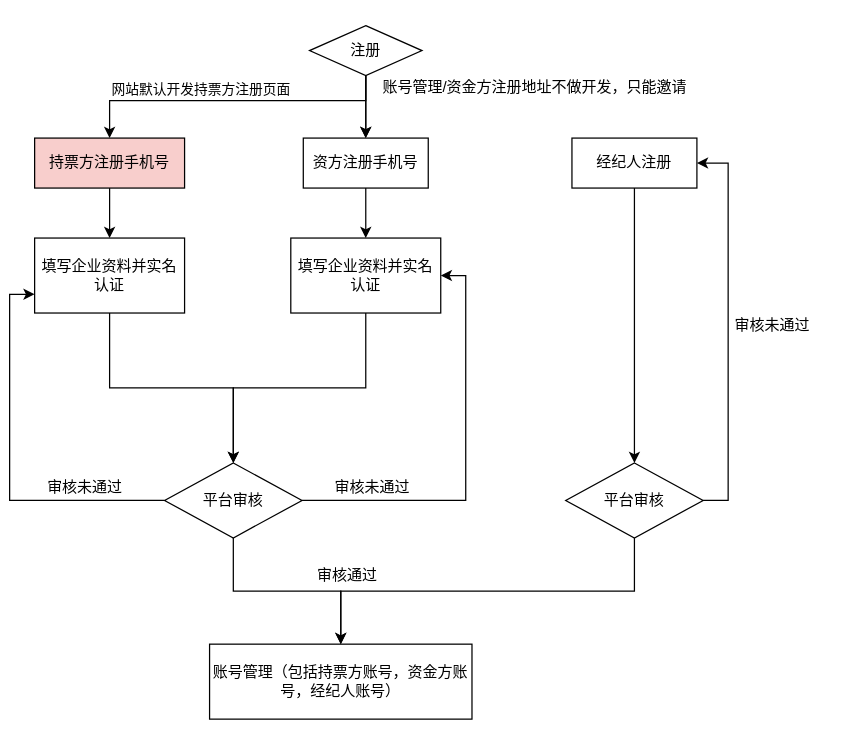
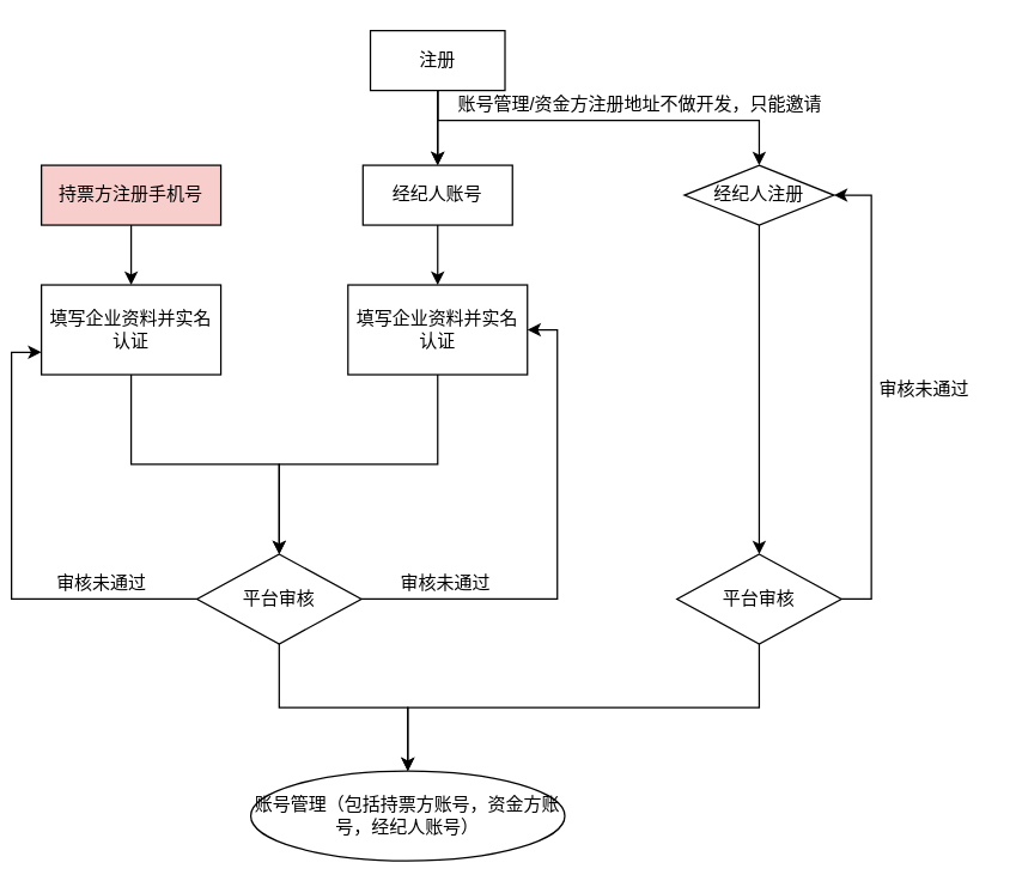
- <mxCell id="7" value="注册" style="rhombus;whiteSpace=wrap;html=1;" vertex="1" parent="1"><mxGeometry x="240" y="20" width="90" height="40" as="geometry" /></mxCell>
+ <mxCell id="7" value="注册" style="rounded=0;whiteSpace=wrap;html=1;" vertex="1" parent="1"><mxGeometry x="240" y="20" width="90" height="40" as="geometry" /></mxCell>
- <mxCell id="2" style="edgeStyle=orthogonalEdgeStyle;rounded=0;orthogonalLoop=1;jettySize=auto;html=1;exitX=0.5;exitY=1;exitDx=0;exitDy=0;entryX=0.5;entryY=0;entryDx=0;entryDy=0;" edge="1" parent="1" source="7" target="9"><mxGeometry relative="1" as="geometry"><Array as="points"><mxPoint x="285" y="80" /><mxPoint x="80" y="80" /></Array></mxGeometry></mxCell>
- <mxCell id="3" value="网站默认开发持票方注册页面" style="edgeLabel;html=1;align=center;verticalAlign=middle;resizable=0;points=[];" vertex="1" connectable="0" parent="2"><mxGeometry x="0.2" y="-1" relative="1" as="geometry"><mxPoint y="-9" as="offset" /></mxGeometry></mxCell>
+ <mxCell id="6" style="edgeStyle=orthogonalEdgeStyle;rounded=0;orthogonalLoop=1;jettySize=auto;html=1;exitX=0.5;exitY=1;exitDx=0;exitDy=0;entryX=0.5;entryY=0;entryDx=0;entryDy=0;" edge="1" parent="1" source="7" target="13"><mxGeometry relative="1" as="geometry"><Array as="points"><mxPoint x="285" y="80" /><mxPoint x="500" y="80" /></Array></mxGeometry></mxCell>
- <mxCell id="11" value="资方注册手机号" style="rounded=0;whiteSpace=wrap;html=1;" vertex="1" parent="1"><mxGeometry x="235" y="110" width="100" height="40" as="geometry" /></mxCell>
+ <mxCell id="11" value="经纪人账号" style="rounded=0;whiteSpace=wrap;html=1;" vertex="1" parent="1"><mxGeometry x="235" y="110" width="100" height="40" as="geometry" /></mxCell>
- <mxCell id="13" value="经纪人注册" style="rounded=0;whiteSpace=wrap;html=1;" vertex="1" parent="1"><mxGeometry x="450" y="110" width="100" height="40" as="geometry" /></mxCell>
+ <mxCell id="13" value="经纪人注册" style="rhombus;whiteSpace=wrap;html=1;" vertex="1" parent="1"><mxGeometry x="450" y="110" width="100" height="40" as="geometry" /></mxCell>
- <mxCell id="24" value="审核通过" style="text;html=1;align=center;verticalAlign=middle;resizable=0;points=[];autosize=1;" vertex="1" parent="1"><mxGeometry x="240" y="450" width="60" height="20" as="geometry" /></mxCell>
- <mxCell id="26" value="账号管理（包括持票方账号，资金方账号，经纪人账号）" style="rounded=0;whiteSpace=wrap;html=1;" vertex="1" parent="1"><mxGeometry x="160" y="515" width="210" height="60" as="geometry" /></mxCell>
+ <mxCell id="26" value="账号管理（包括持票方账号，资金方账号，经纪人账号）" style="ellipse;whiteSpace=wrap;html=1;" vertex="1" parent="1"><mxGeometry x="160" y="515" width="210" height="60" as="geometry" /></mxCell>
